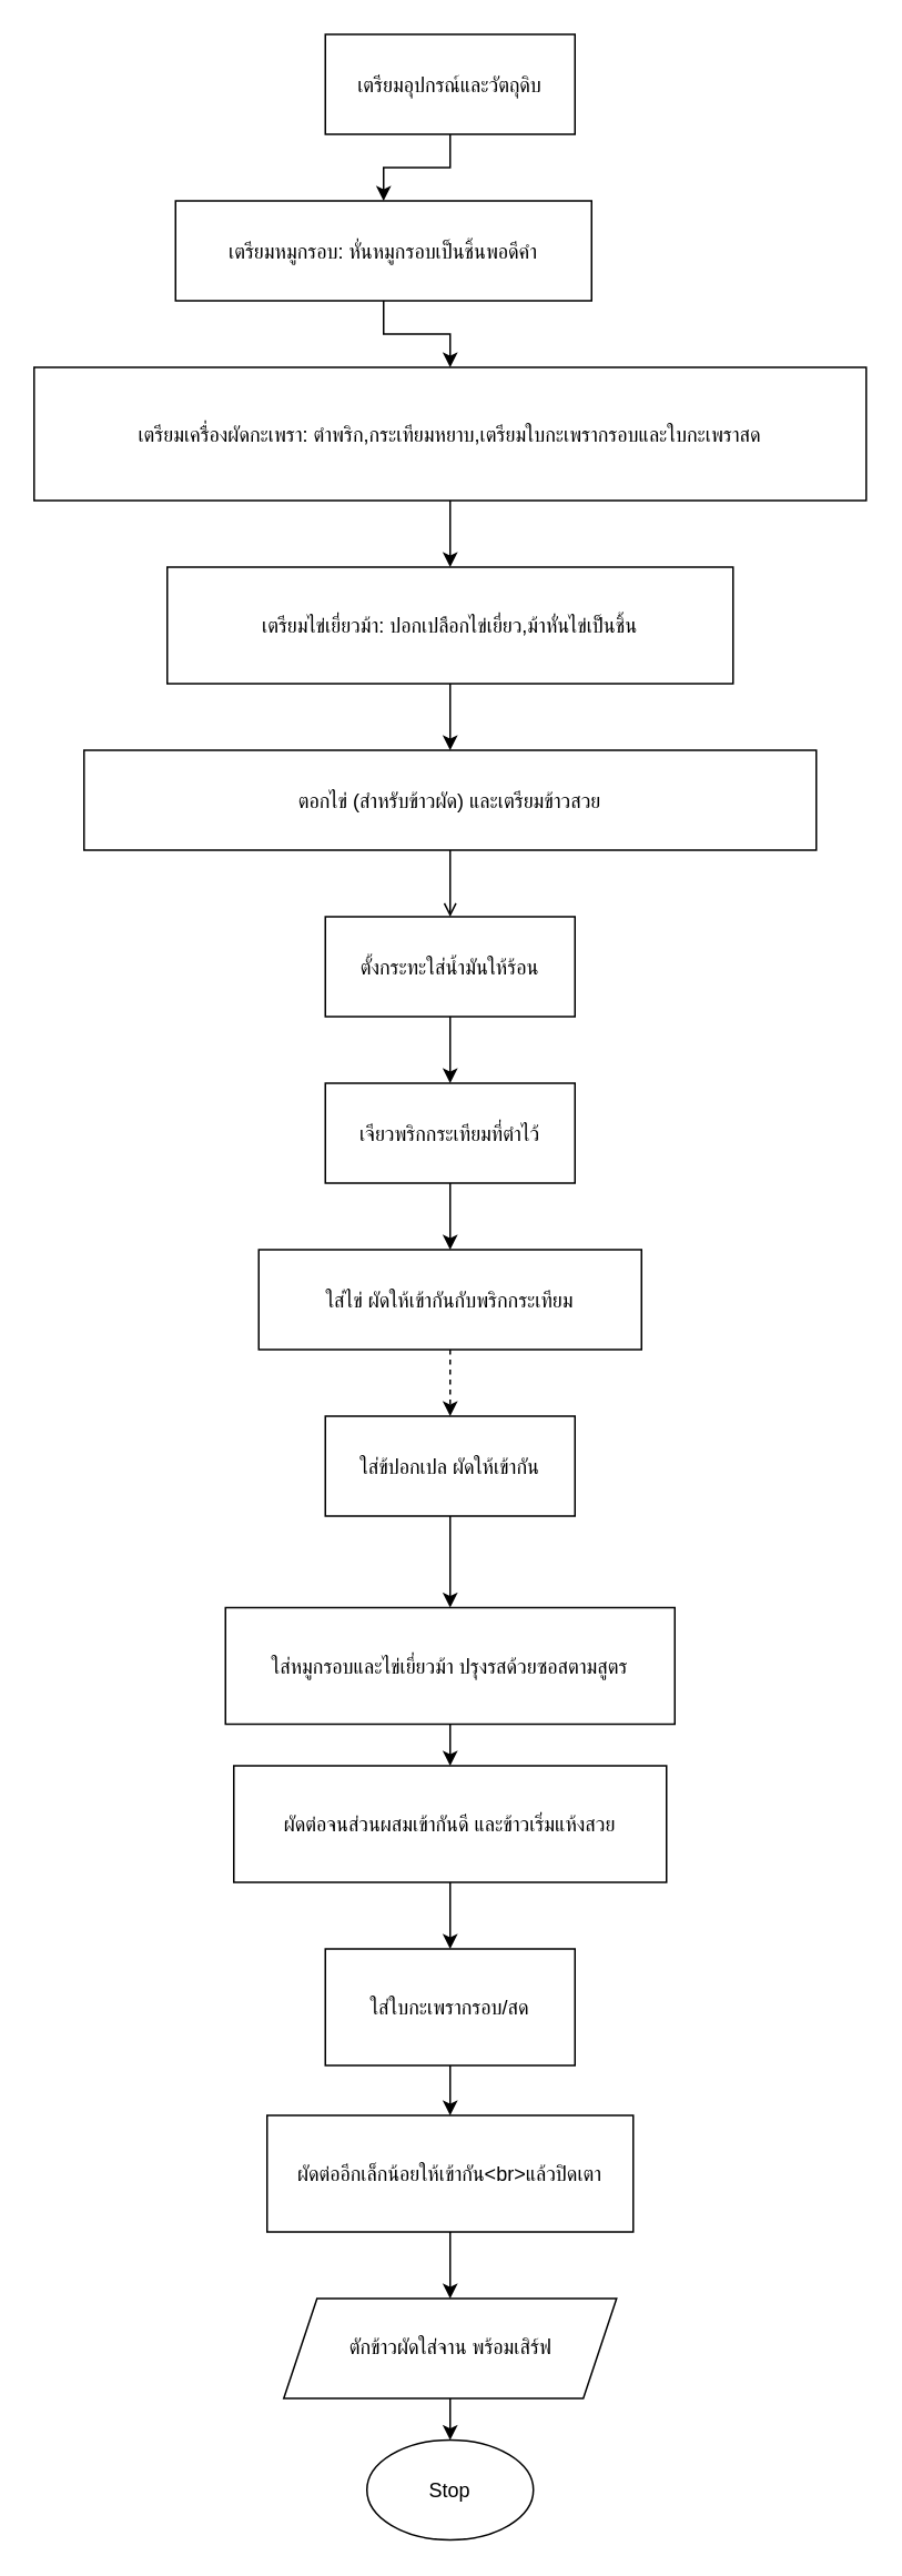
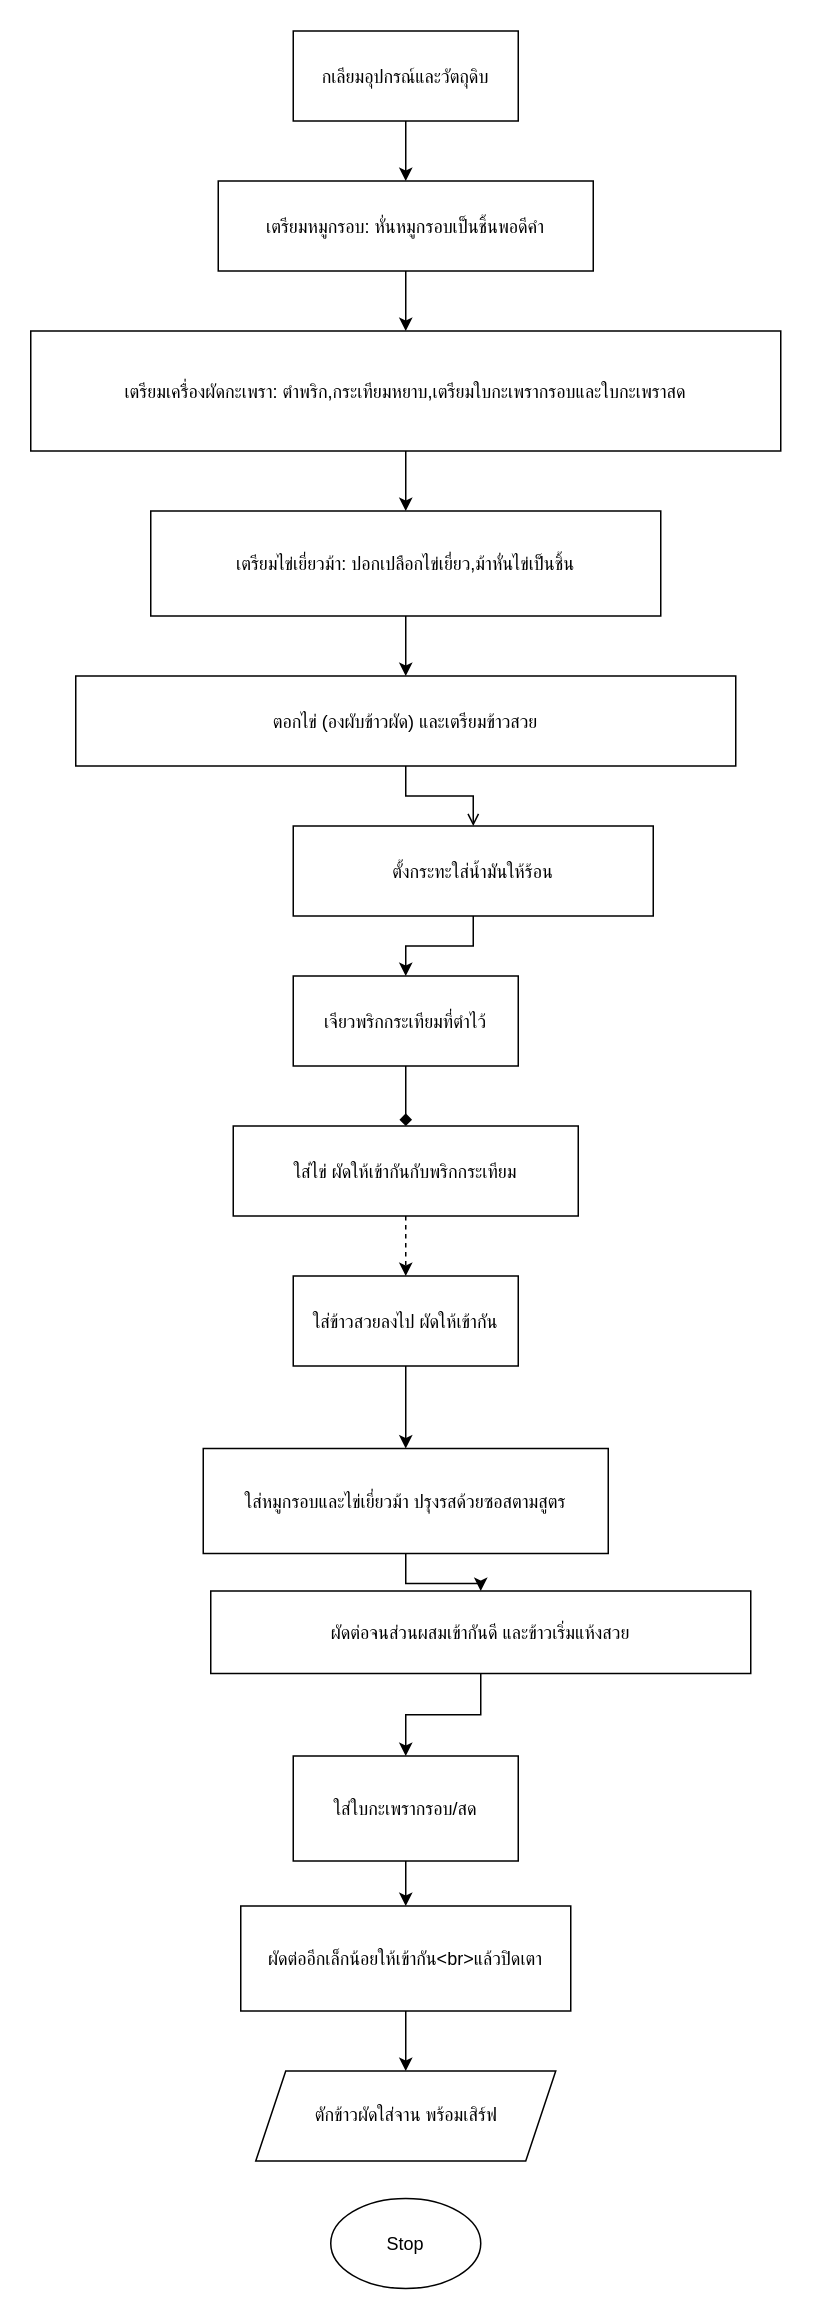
- <mxCell id="2" value="เตรียมอุปกรณ์และวัตถุดิบ" style="whiteSpace:wrap;html:1;strokeWidth:2;" vertex="1" parent="1"><mxGeometry x="195" y="20" width="150" height="60" as="geometry" /></mxCell>
+ <mxCell id="2" value="กเลียมอุปกรณ์และวัตถุดิบ" style="whiteSpace:wrap;html:1;strokeWidth:2;" vertex="1" parent="1"><mxGeometry x="195" y="20" width="150" height="60" as="geometry" /></mxCell>
- <mxCell id="3" value="เตรียมหมูกรอบ: หั่นหมูกรอบเป็นชิ้นพอดีคำ" style="whiteSpace:wrap;html:1;strokeWidth:2;" vertex="1" parent="1"><mxGeometry x="105" y="120" width="250" height="60" as="geometry" /></mxCell>
+ <mxCell id="3" value="เตรียมหมูกรอบ: หั่นหมูกรอบเป็นชิ้นพอดีคำ" style="whiteSpace:wrap;html:1;strokeWidth:2;" vertex="1" parent="1"><mxGeometry x="145" y="120" width="250" height="60" as="geometry" /></mxCell>
- <mxCell id="9" value="ตอกไข่ (สำหรับข้าวผัด) และเตรียมข้าวสวย" style="whiteSpace:wrap;html:1;strokeWidth:2;" vertex="1" parent="1"><mxGeometry x="50" y="450" width="440" height="60" as="geometry" /></mxCell>
+ <mxCell id="9" value="ตอกไข่ (องผับข้าวผัด) และเตรียมข้าวสวย" style="whiteSpace:wrap;html:1;strokeWidth:2;" vertex="1" parent="1"><mxGeometry x="50" y="450" width="440" height="60" as="geometry" /></mxCell>
- <mxCell id="11" value="ตั้งกระทะใส่น้ำมันให้ร้อน" style="whiteSpace:wrap;html:1;strokeWidth:2;" vertex="1" parent="1"><mxGeometry x="195" y="550" width="150" height="60" as="geometry" /></mxCell>
+ <mxCell id="11" value="ตั้งกระทะใส่น้ำมันให้ร้อน" style="whiteSpace:wrap;html:1;strokeWidth:2;" vertex="1" parent="1"><mxGeometry x="195" y="550" width="240" height="60" as="geometry" /></mxCell>
- <mxCell id="16" value="" style="edgeStyle=orthogonalEdgeStyle;rounded=0;orthogonalLoop=1;jettySize=auto;html=1;exitX=0.5;exitY=1;exitDx=0;exitDy=0;entryX=0.5;entryY=0;entryDx=0;entryDy=0;" edge="1" parent="1" source="13" target="15"><mxGeometry relative="1" as="geometry" /></mxCell>
+ <mxCell id="16" value="" style="edgeStyle=orthogonalEdgeStyle;rounded=0;orthogonalLoop=1;jettySize=auto;html=1;exitX=0.5;exitY=1;exitDx=0;exitDy=0;entryX=0.5;entryY=0;entryDx=0;entryDy=0;endArrow=diamond;" edge="1" parent="1" source="13" target="15"><mxGeometry relative="1" as="geometry" /></mxCell>
- <mxCell id="17" value="ใส่ข้ปอกเปล ผัดให้เข้ากัน" style="whiteSpace:wrap;html:1;strokeWidth:2;" vertex="1" parent="1"><mxGeometry x="195" y="850" width="150" height="60" as="geometry" /></mxCell>
+ <mxCell id="17" value="ใส่ข้าวสวยลงไป ผัดให้เข้ากัน" style="whiteSpace:wrap;html:1;strokeWidth:2;" vertex="1" parent="1"><mxGeometry x="195" y="850" width="150" height="60" as="geometry" /></mxCell>
- <mxCell id="21" value="ผัดต่อจนส่วนผสมเข้ากันดี และข้าวเริ่มแห้งสวย" style="whiteSpace:wrap;html:1;strokeWidth:2;" vertex="1" parent="1"><mxGeometry x="140" y="1060" width="260" height="70" as="geometry" /></mxCell>
+ <mxCell id="21" value="ผัดต่อจนส่วนผสมเข้ากันดี และข้าวเริ่มแห้งสวย" style="whiteSpace:wrap;html:1;strokeWidth:2;" vertex="1" parent="1"><mxGeometry x="140" y="1060" width="360" height="55" as="geometry" /></mxCell>
- <mxCell id="30" value="" style="edgeStyle=orthogonalEdgeStyle;rounded=0;orthogonalLoop=1;jettySize=auto;html=1;exitX=0.5;exitY=1;exitDx=0;exitDy=0;entryX=0.5;entryY=0;entryDx=0;entryDy=0;entryPerimeter=0;" edge="1" parent="1" source="27" target="29"><mxGeometry relative="1" as="geometry" /></mxCell>
